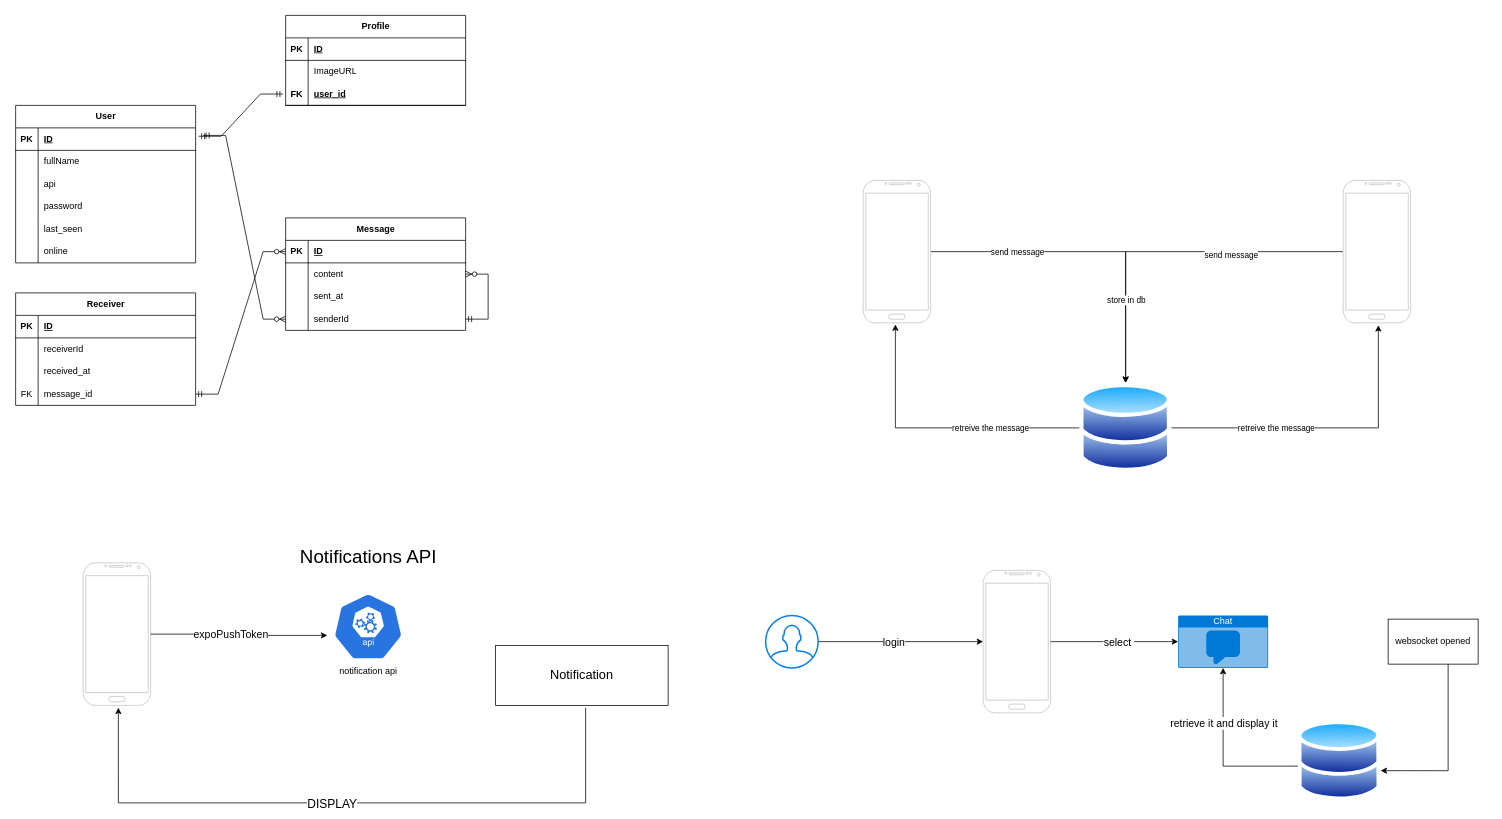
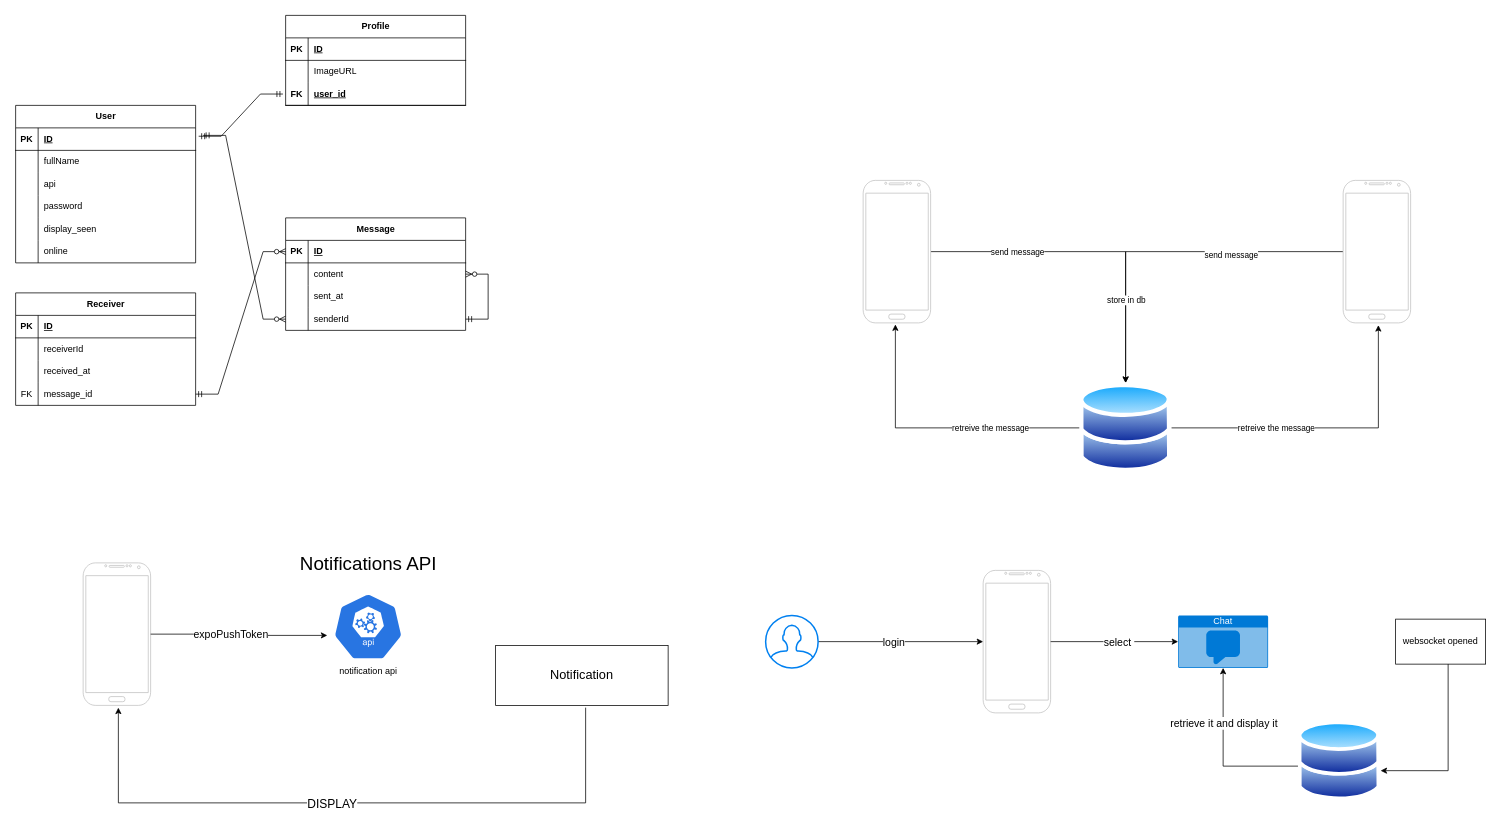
- <mxCell id="17" value="last_seen" style="shape=partialRectangle;connectable=0;fillColor=none;top=0;left=0;bottom=0;right=0;align=left;spacingLeft=6;overflow=hidden;whiteSpace=wrap;html=1;" parent="15" vertex="1"><mxGeometry x="30" width="210" height="30" as="geometry"><mxRectangle width="210" height="30" as="alternateBounds" /></mxGeometry></mxCell>
+ <mxCell id="17" value="display_seen" style="shape=partialRectangle;connectable=0;fillColor=none;top=0;left=0;bottom=0;right=0;align=left;spacingLeft=6;overflow=hidden;whiteSpace=wrap;html=1;" parent="15" vertex="1"><mxGeometry x="30" width="210" height="30" as="geometry"><mxRectangle width="210" height="30" as="alternateBounds" /></mxGeometry></mxCell>
- <mxCell id="40" value="&lt;font style=&quot;font-size: 25px;&quot;&gt;Notifications API&lt;/font&gt;" style="text;html=1;align=center;verticalAlign=middle;resizable=0;points=[];autosize=1;strokeColor=none;fillColor=none;" parent="32" vertex="1"><mxGeometry x="275" width="210" height="40" as="geometry" /></mxCell>
+ <mxCell id="40" value="&lt;font style=&quot;font-size: 25px;&quot;&gt;Notifications API&lt;/font&gt;" style="text;html=1;align=center;verticalAlign=middle;resizable=0;points=[];autosize=1;strokeColor=none;fillColor=none;" parent="32" vertex="1"><mxGeometry x="275" y="10" width="210" height="40" as="geometry" /></mxCell>
- <mxCell id="49" value="websocket opened" style="rounded=0;whiteSpace=wrap;html=1;" parent="41" vertex="1"><mxGeometry x="830" y="95" width="120" height="60" as="geometry" /></mxCell>
+ <mxCell id="49" value="websocket opened" style="rounded=0;whiteSpace=wrap;html=1;" parent="41" vertex="1"><mxGeometry x="840" y="95" width="120" height="60" as="geometry" /></mxCell>
